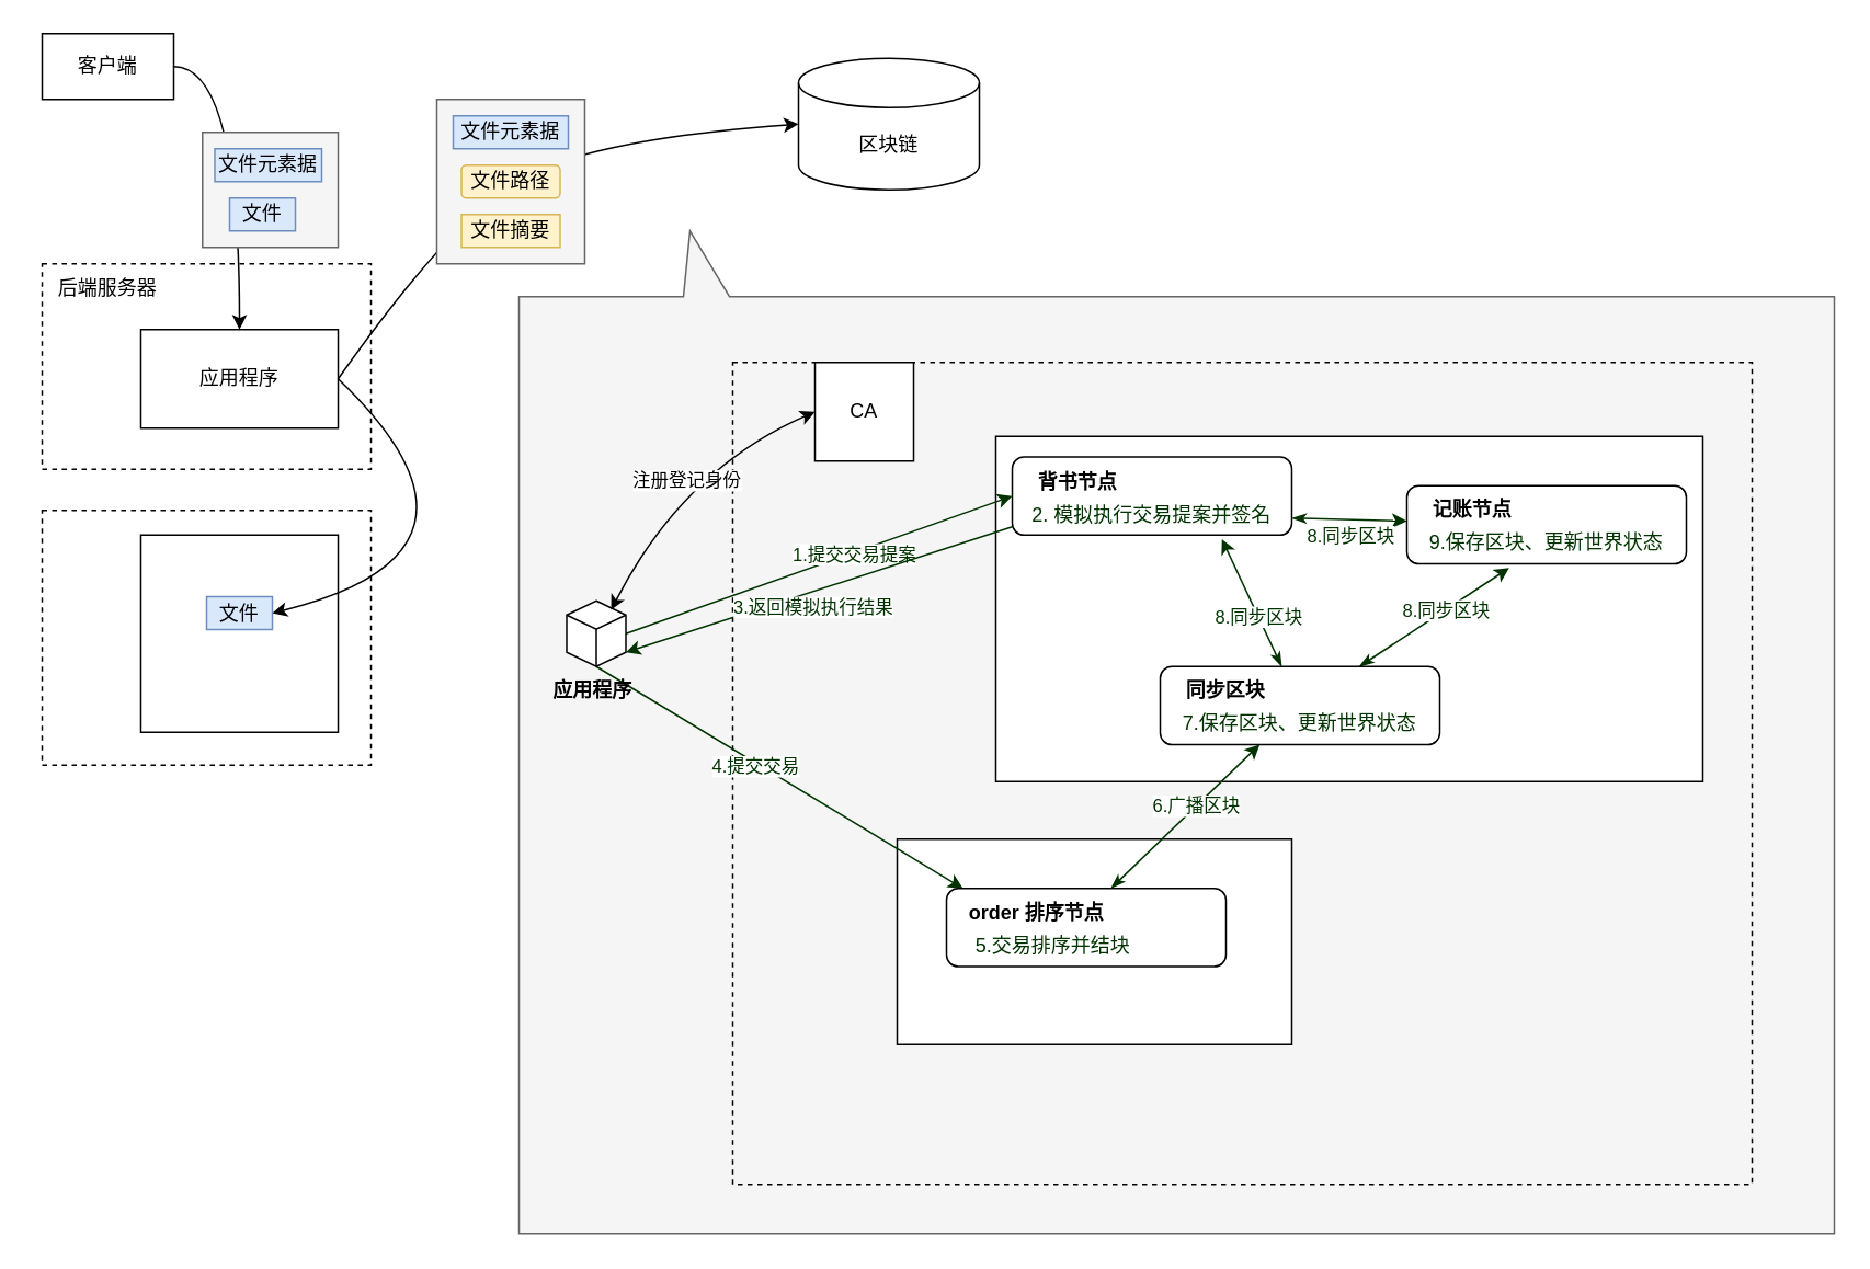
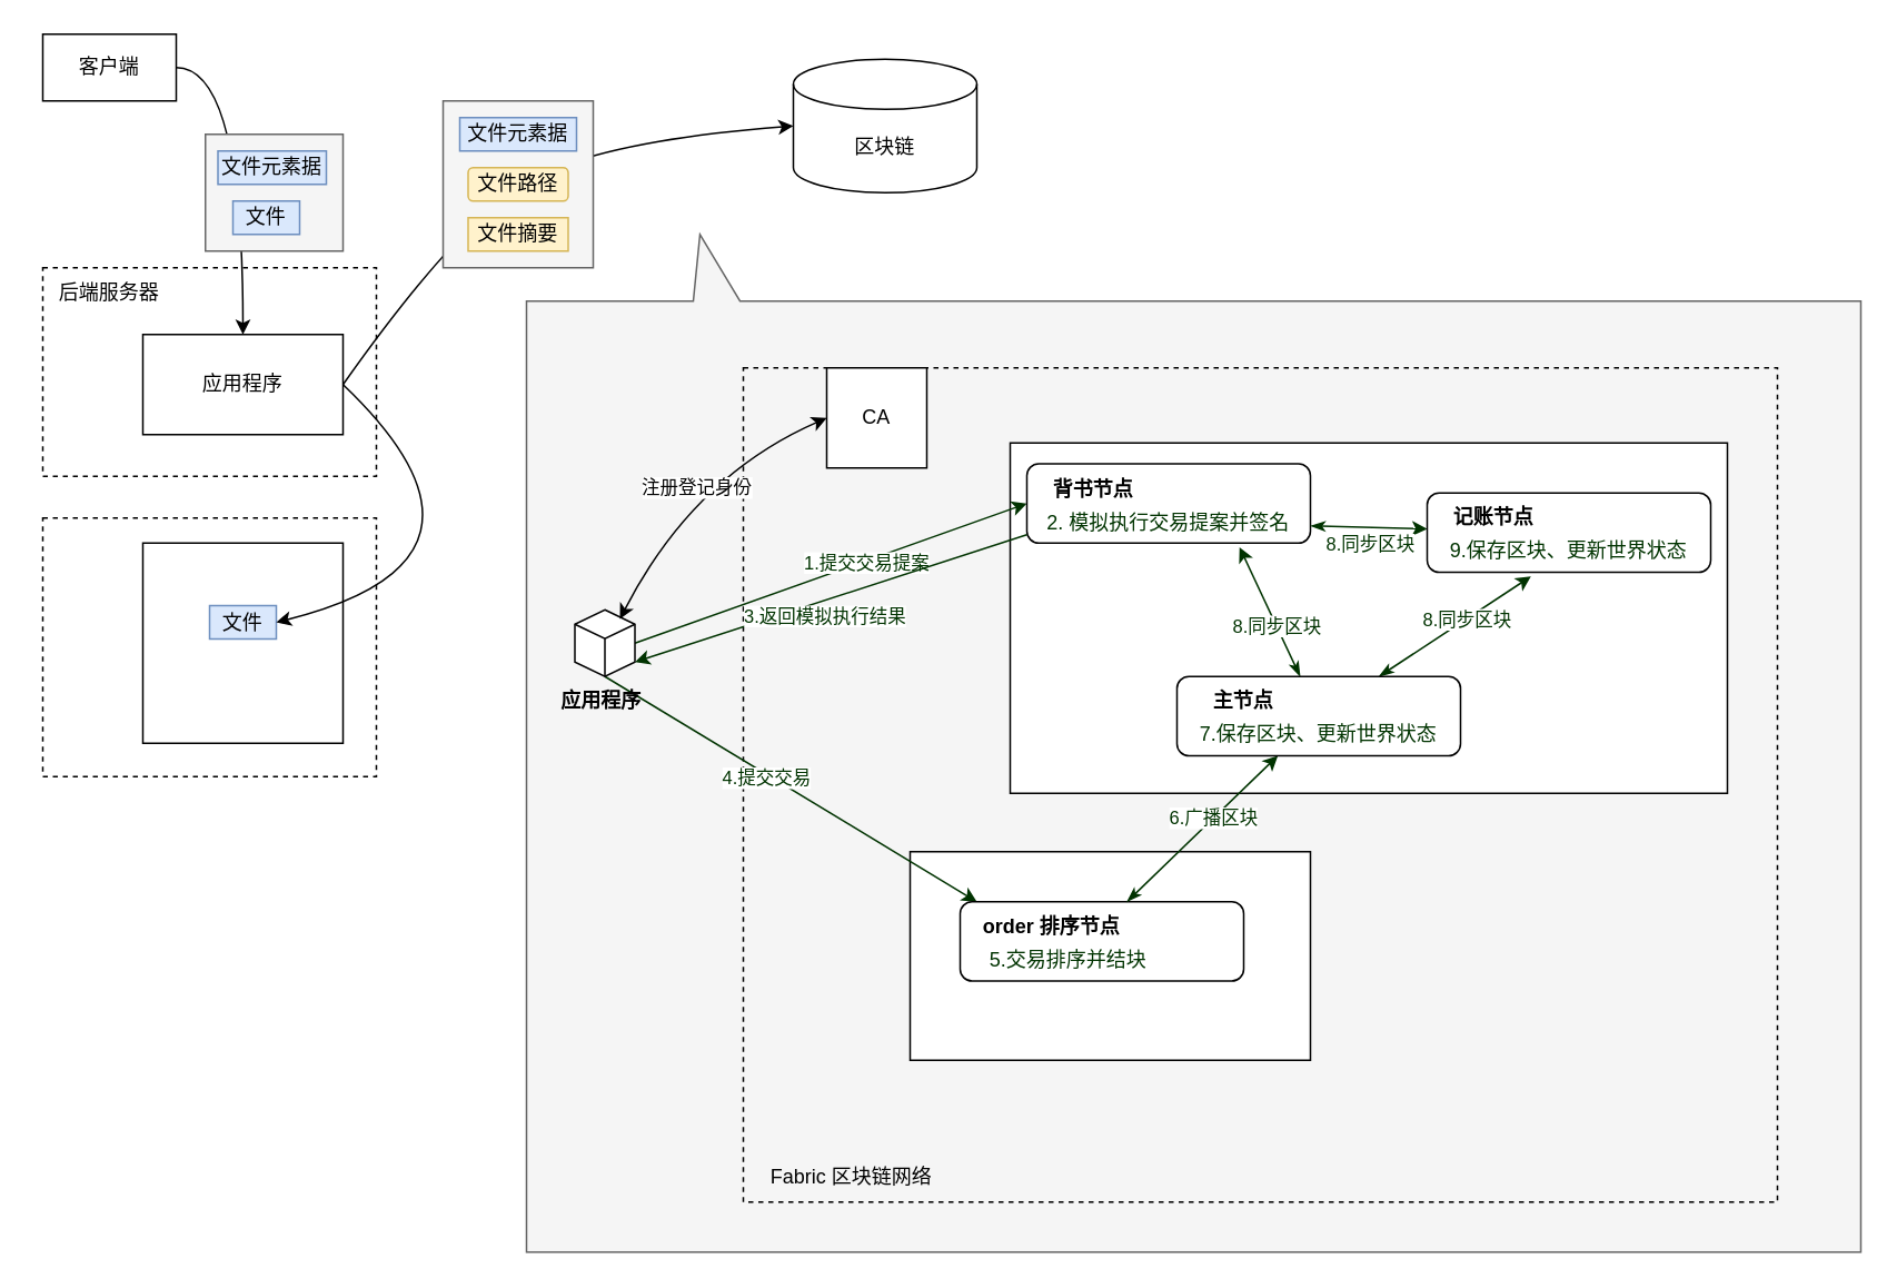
- <mxCell id="20" value="区块链" style="shape=cylinder3;whiteSpace=wrap;html=1;boundedLbl=1;backgroundOutline=1;size=15;fillColor=default;" vertex="1" parent="1"><mxGeometry x="485" y="35" width="110" height="80" as="geometry" /></mxCell>
+ <mxCell id="20" value="区块链" style="shape=cylinder3;whiteSpace=wrap;html=1;boundedLbl=1;backgroundOutline=1;size=15;fillColor=default;" vertex="1" parent="1"><mxGeometry x="475" y="35" width="110" height="80" as="geometry" /></mxCell>
- <mxCell id="51" value="同步区块" style="text;html=1;strokeColor=none;fillColor=none;align=center;verticalAlign=middle;whiteSpace=wrap;rounded=0;fontStyle=1" vertex="1" parent="1"><mxGeometry x="715" y="405" width="60" height="30" as="geometry" /></mxCell>
+ <mxCell id="51" value="主节点" style="text;html=1;strokeColor=none;fillColor=none;align=center;verticalAlign=middle;whiteSpace=wrap;rounded=0;fontStyle=1" vertex="1" parent="1"><mxGeometry x="715" y="405" width="60" height="30" as="geometry" /></mxCell>
+ <mxCell id="19" value="Fabric 区块链网络" style="text;html=1;strokeColor=none;fillColor=none;align=center;verticalAlign=middle;whiteSpace=wrap;rounded=0;fontSize=12;" vertex="1" parent="1"><mxGeometry x="445" y="690" width="130" height="30" as="geometry" /></mxCell>
